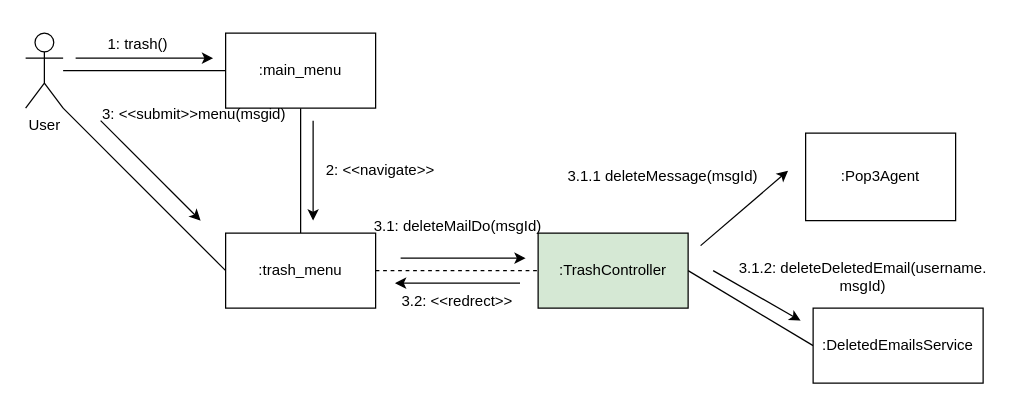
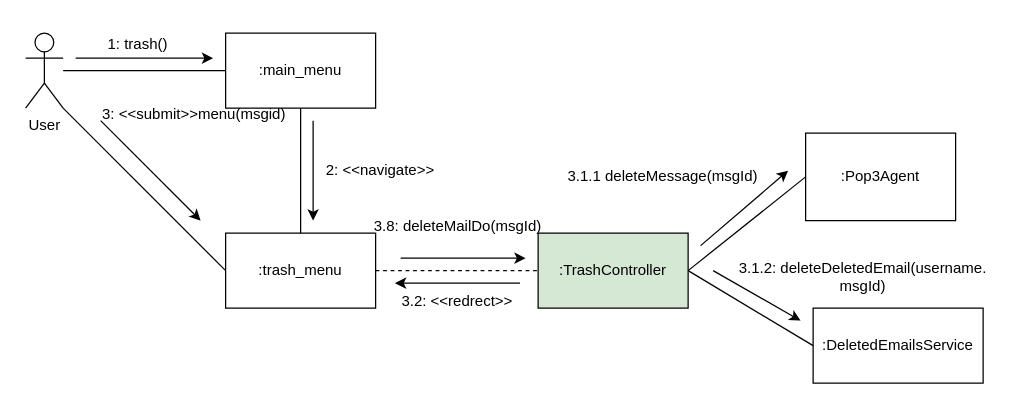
+ <mxCell id="10" style="rounded=0;orthogonalLoop=1;jettySize=auto;html=1;exitX=1;exitY=0.5;exitDx=0;exitDy=0;entryX=0;entryY=0.5;entryDx=0;entryDy=0;endArrow=none;endFill=0;" parent="1" source="11" target="12" edge="1"><mxGeometry relative="1" as="geometry" /></mxCell>
- <mxCell id="20" value="3.1: deleteMailDo(msgId)" style="text;html=1;align=center;verticalAlign=middle;whiteSpace=wrap;rounded=0;" parent="1" vertex="1"><mxGeometry x="295.5" y="166" width="140" height="30" as="geometry" /></mxCell>
+ <mxCell id="20" value="3.8: deleteMailDo(msgId)" style="text;html=1;align=center;verticalAlign=middle;whiteSpace=wrap;rounded=0;" parent="1" vertex="1"><mxGeometry x="295.5" y="166" width="140" height="30" as="geometry" /></mxCell>
